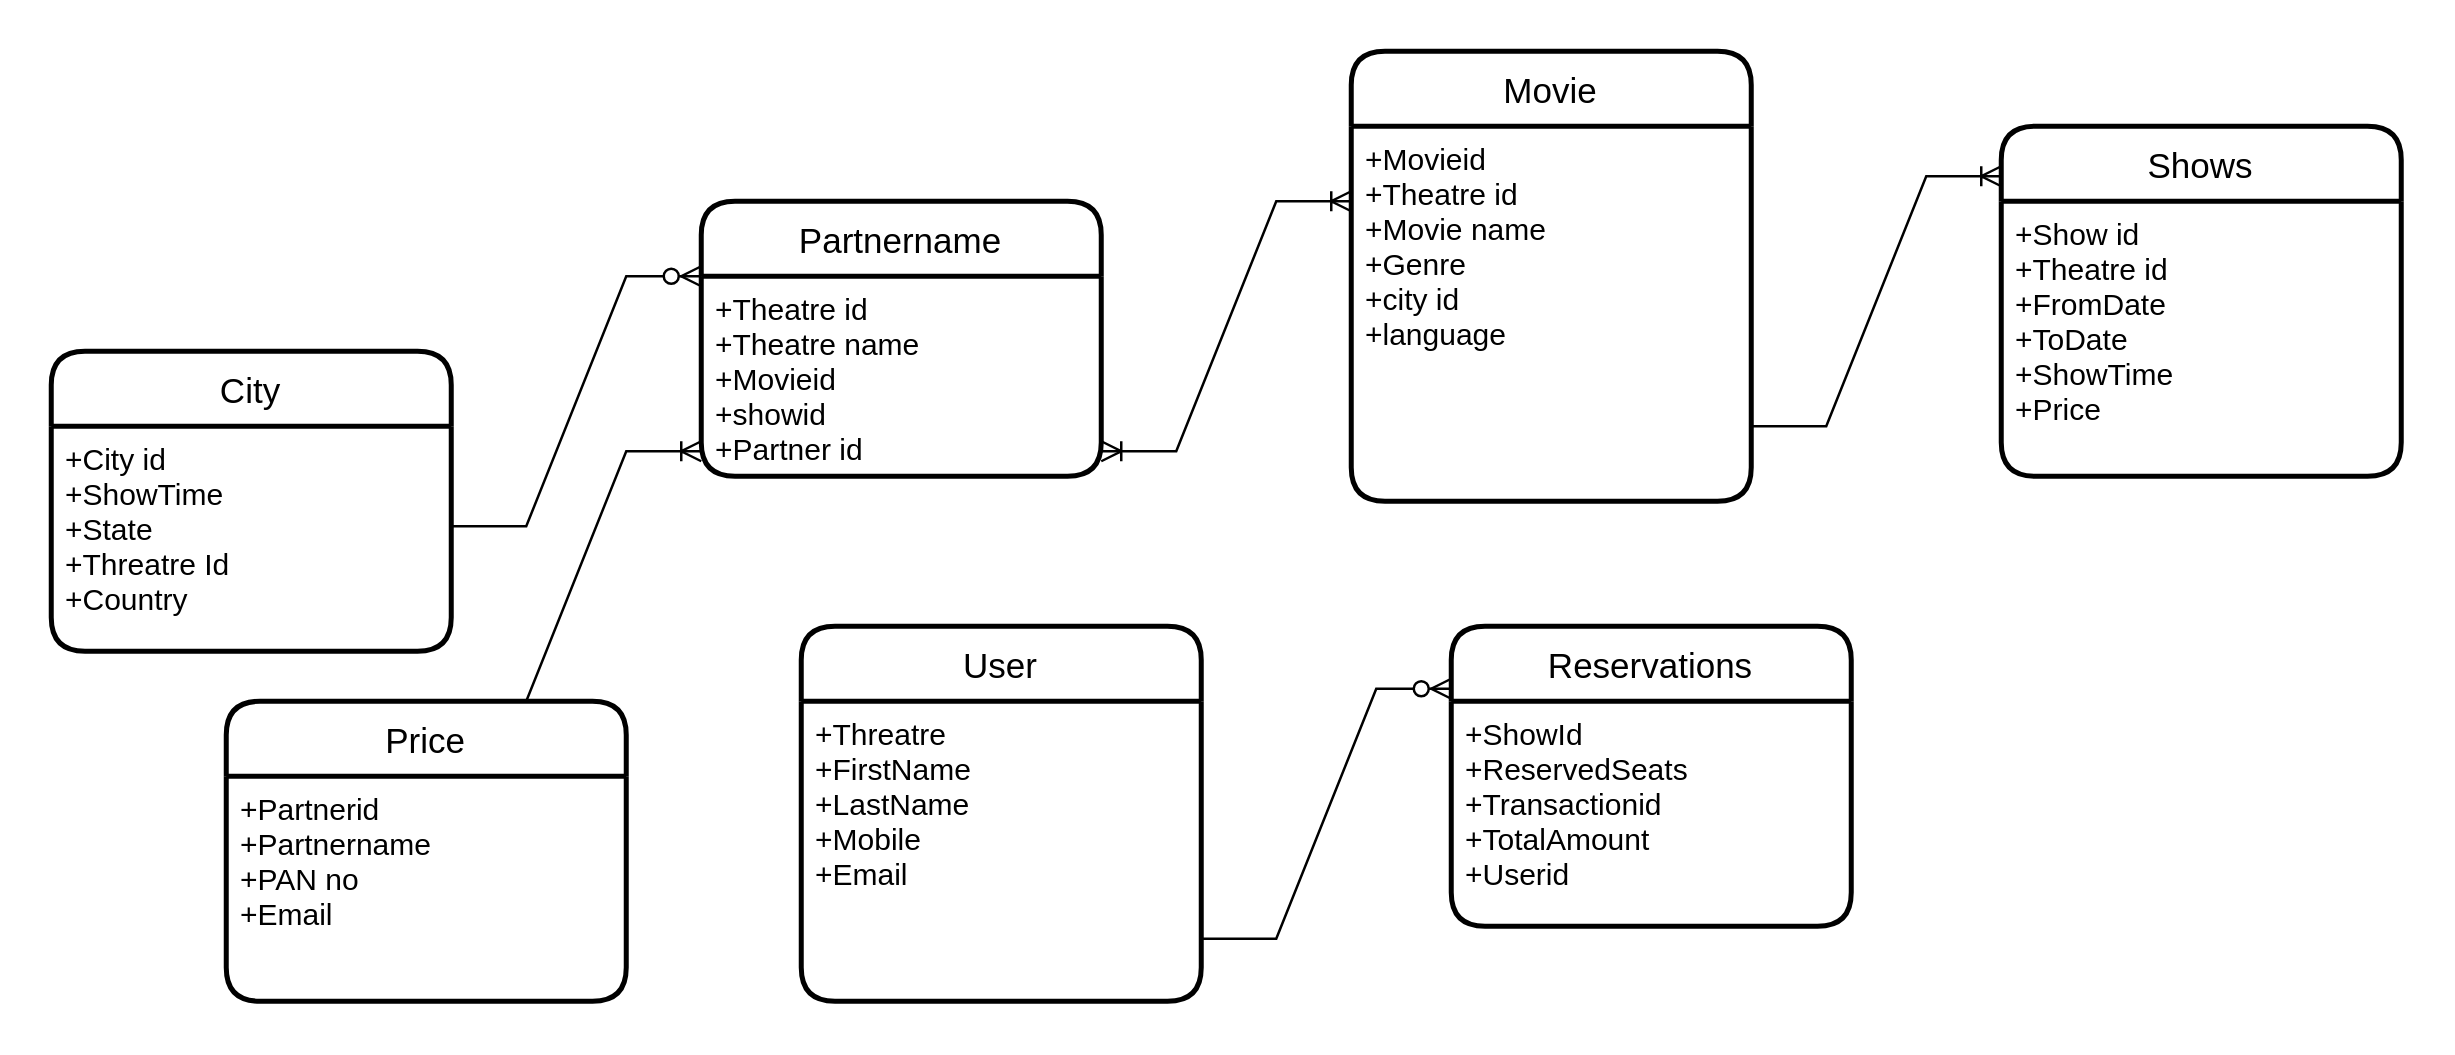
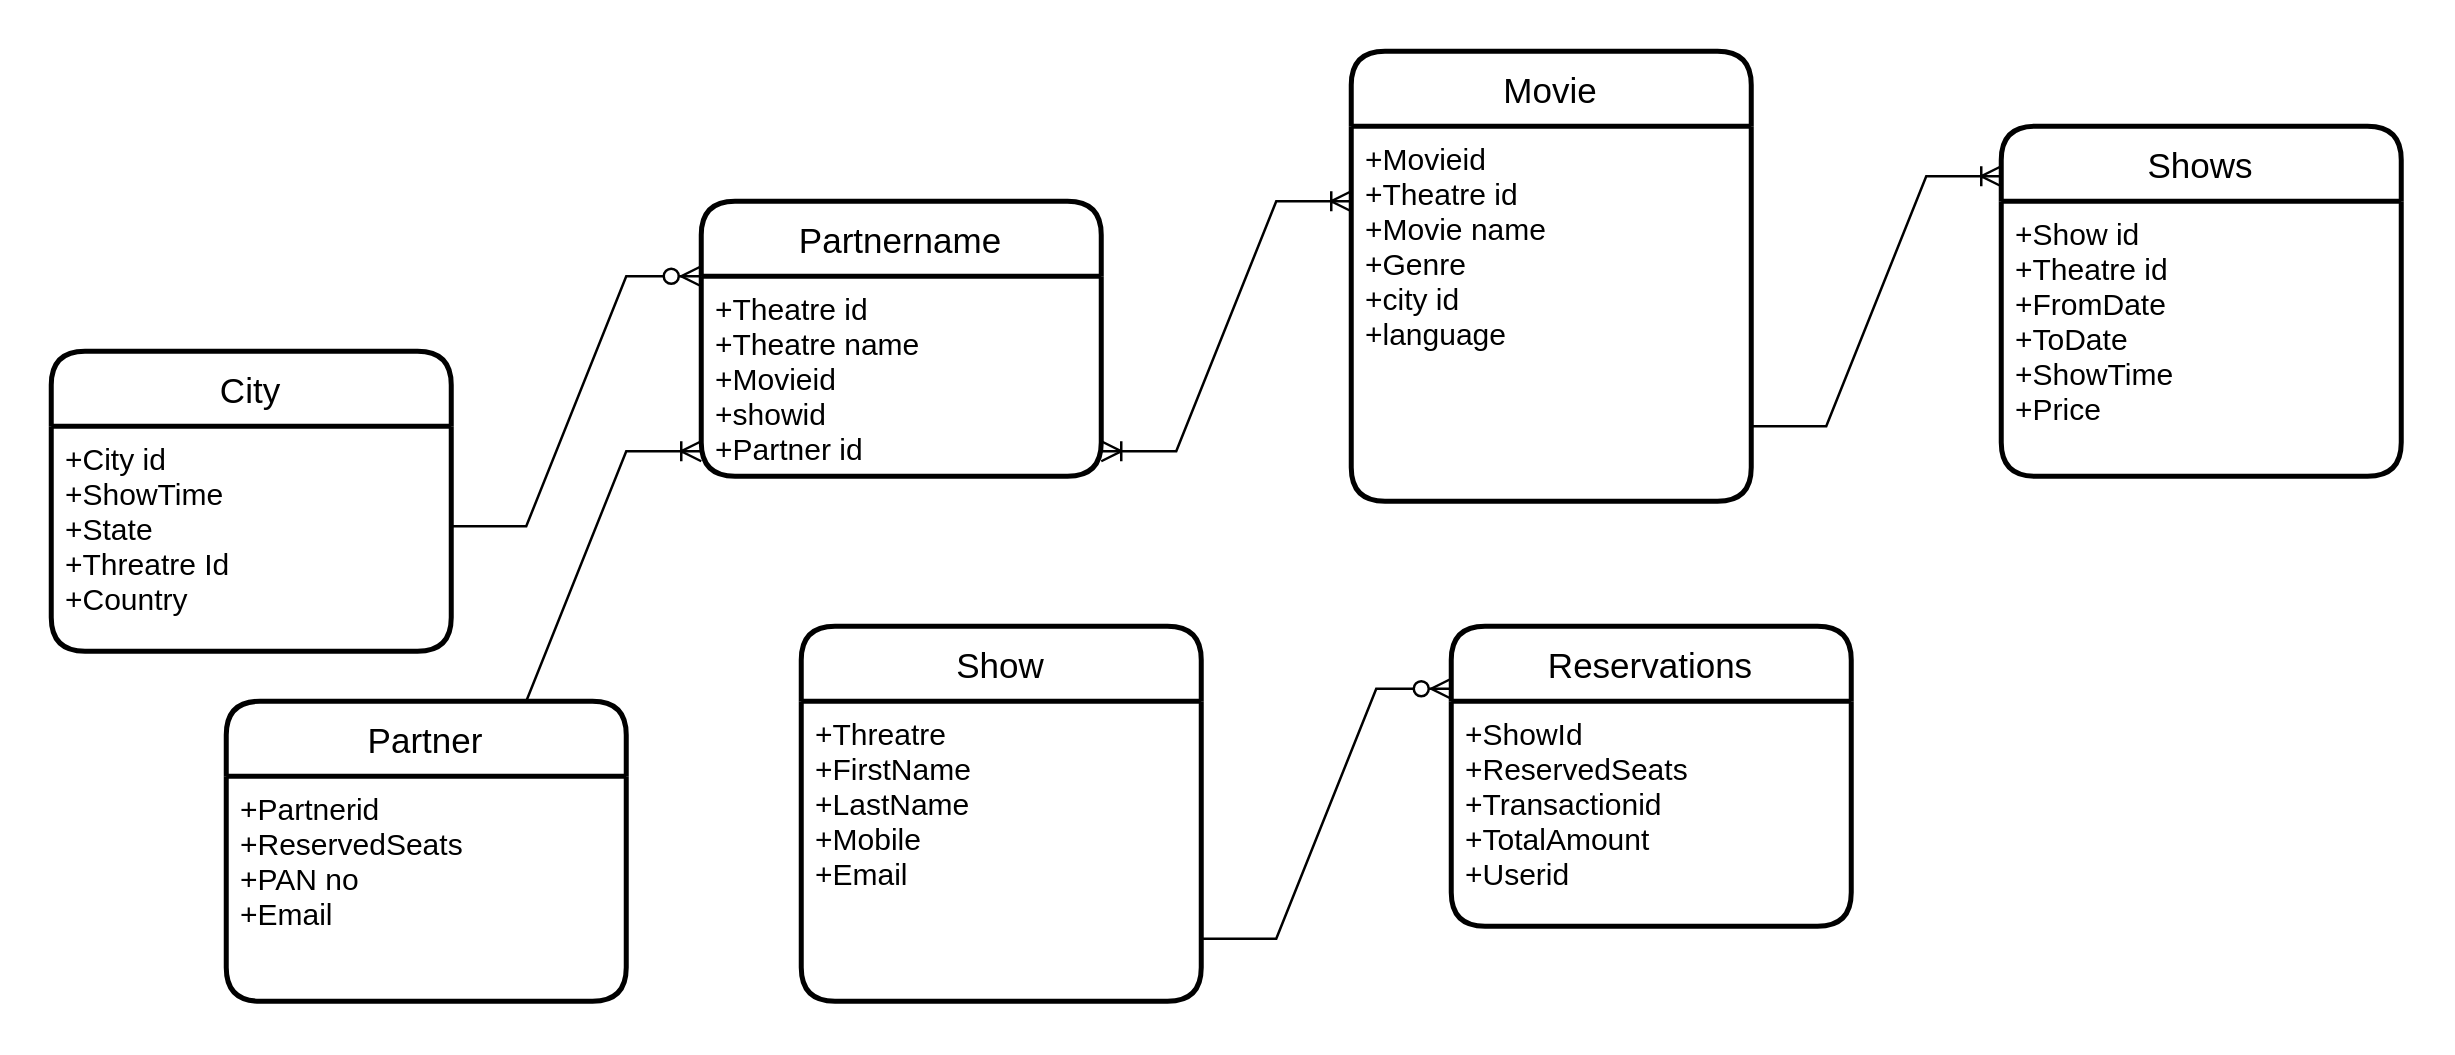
- <mxCell id="12" value="User" style="swimlane;childLayout=stackLayout;horizontal=1;startSize=30;horizontalStack=0;rounded=1;fontSize=14;fontStyle=0;strokeWidth=2;resizeParent=0;resizeLast=1;shadow=0;dashed=0;align=center;" vertex="1" parent="1"><mxGeometry x="320" y="250" width="160" height="150" as="geometry" /></mxCell>
+ <mxCell id="12" value="Show" style="swimlane;childLayout=stackLayout;horizontal=1;startSize=30;horizontalStack=0;rounded=1;fontSize=14;fontStyle=0;strokeWidth=2;resizeParent=0;resizeLast=1;shadow=0;dashed=0;align=center;" vertex="1" parent="1"><mxGeometry x="320" y="250" width="160" height="150" as="geometry" /></mxCell>
- <mxCell id="14" value="Price" style="swimlane;childLayout=stackLayout;horizontal=1;startSize=30;horizontalStack=0;rounded=1;fontSize=14;fontStyle=0;strokeWidth=2;resizeParent=0;resizeLast=1;shadow=0;dashed=0;align=center;" vertex="1" parent="1"><mxGeometry x="90" y="280" width="160" height="120" as="geometry" /></mxCell>
+ <mxCell id="14" value="Partner" style="swimlane;childLayout=stackLayout;horizontal=1;startSize=30;horizontalStack=0;rounded=1;fontSize=14;fontStyle=0;strokeWidth=2;resizeParent=0;resizeLast=1;shadow=0;dashed=0;align=center;" vertex="1" parent="1"><mxGeometry x="90" y="280" width="160" height="120" as="geometry" /></mxCell>
- <mxCell id="15" value="+Partnerid&#10;+Partnername&#10;+PAN no&#10;+Email&#10;" style="align=left;strokeColor=none;fillColor=none;spacingLeft=4;fontSize=12;verticalAlign=top;resizable=0;rotatable=0;part=1;" vertex="1" parent="14"><mxGeometry y="30" width="160" height="90" as="geometry" /></mxCell>
+ <mxCell id="15" value="+Partnerid&#10;+ReservedSeats&#10;+PAN no&#10;+Email&#10;" style="align=left;strokeColor=none;fillColor=none;spacingLeft=4;fontSize=12;verticalAlign=top;resizable=0;rotatable=0;part=1;" vertex="1" parent="14"><mxGeometry y="30" width="160" height="90" as="geometry" /></mxCell>
